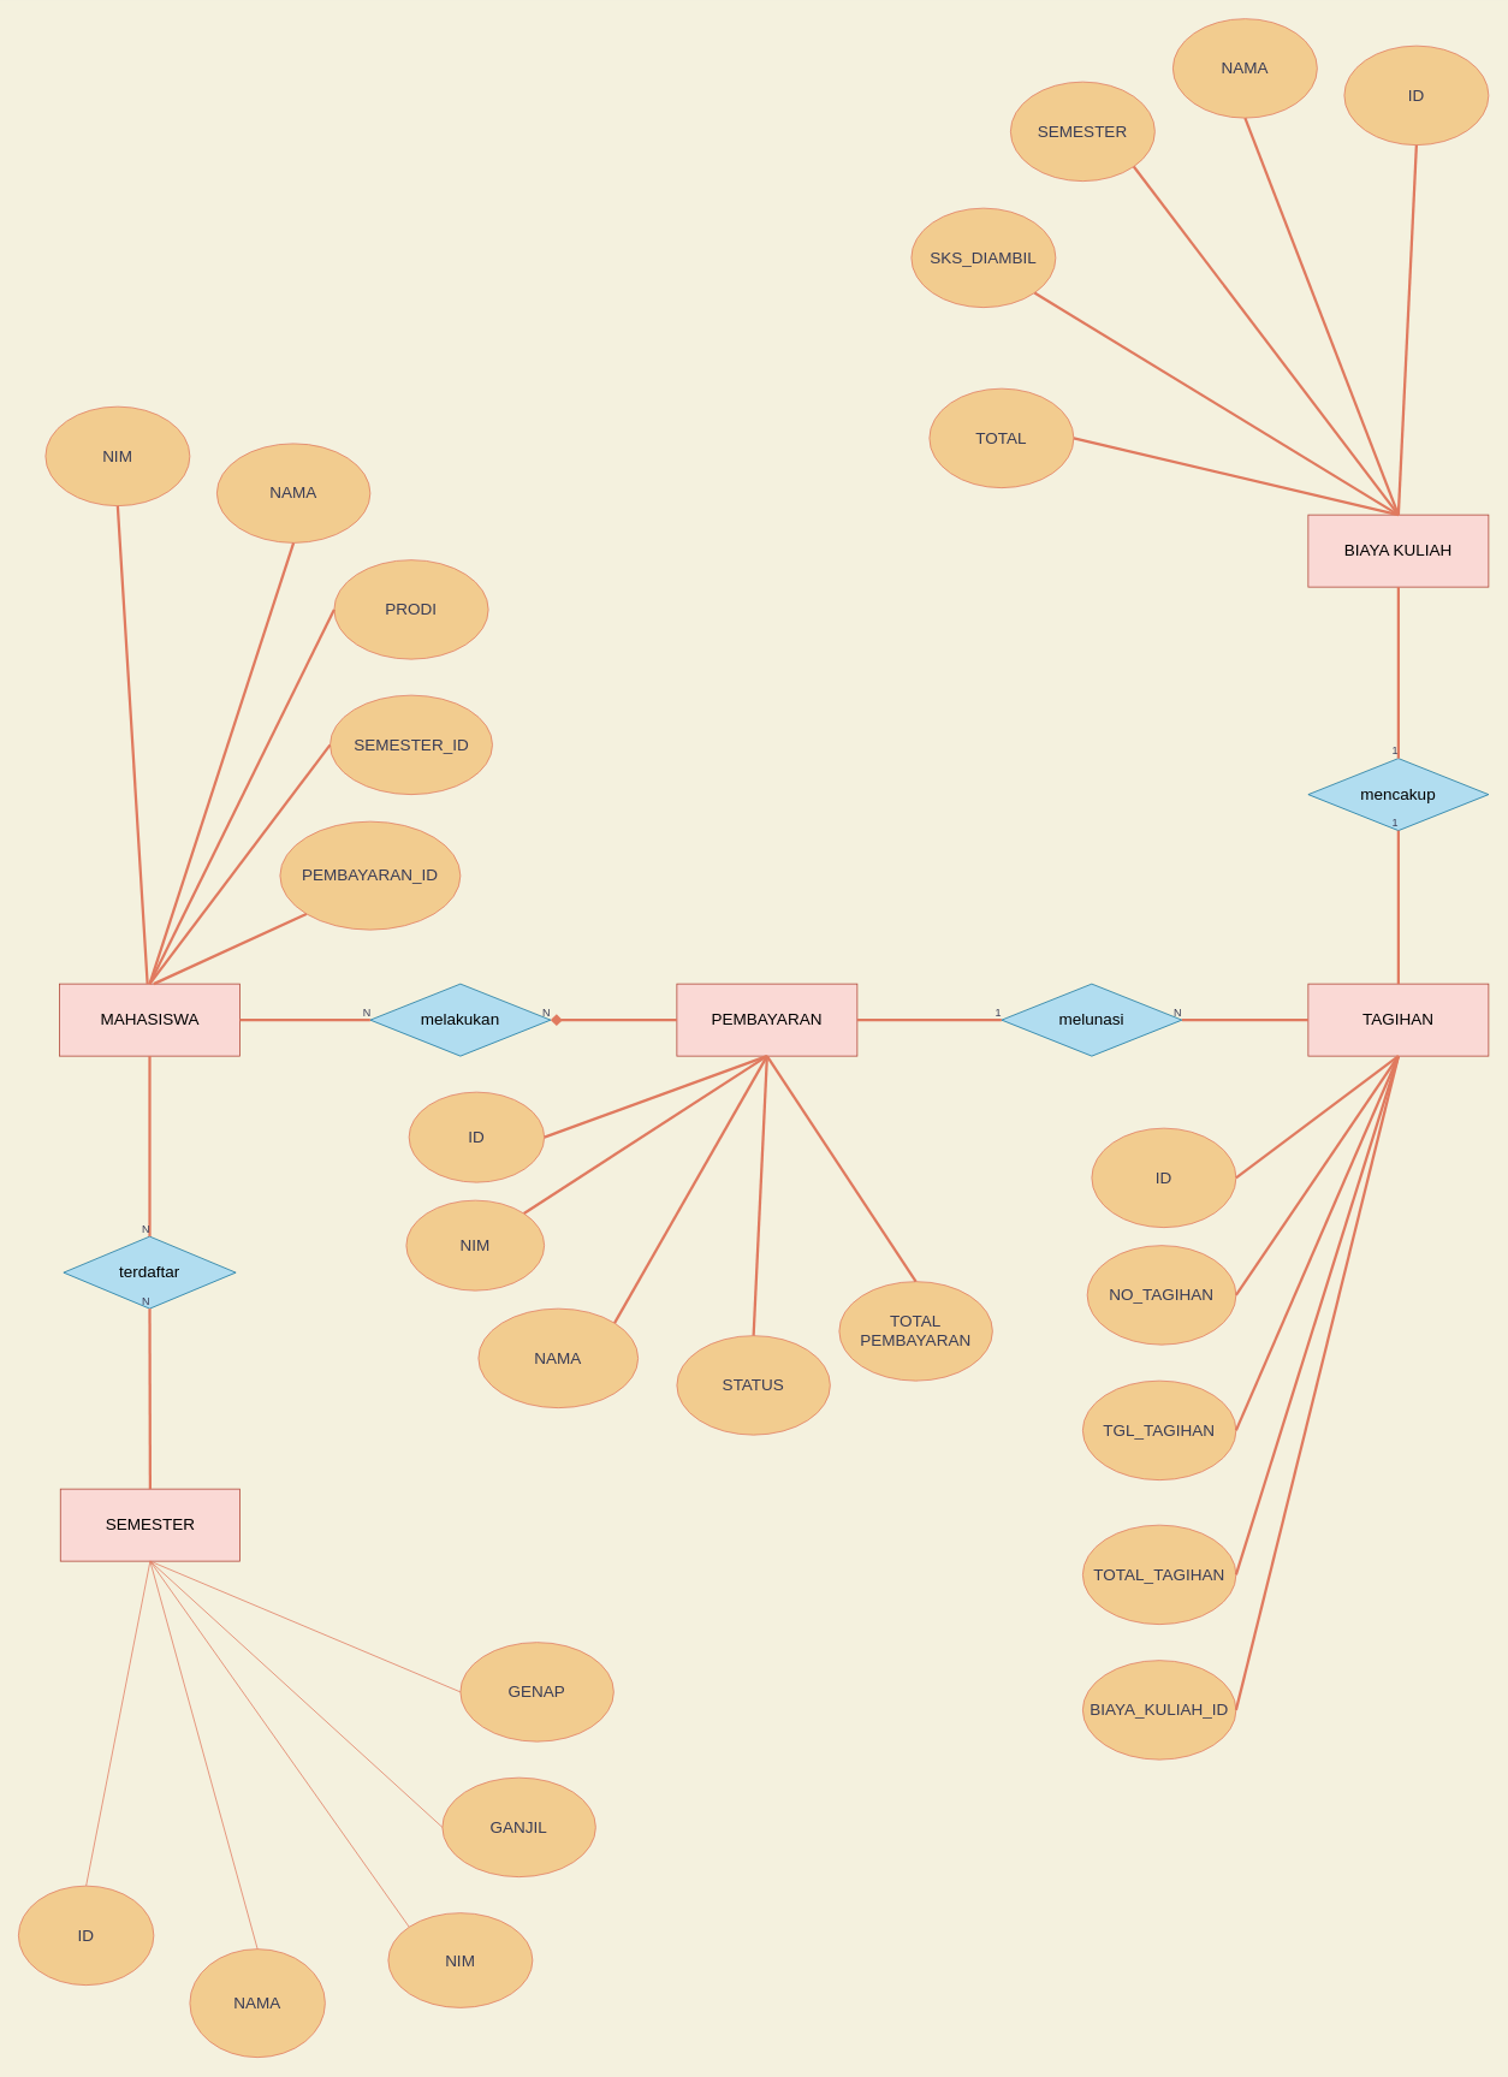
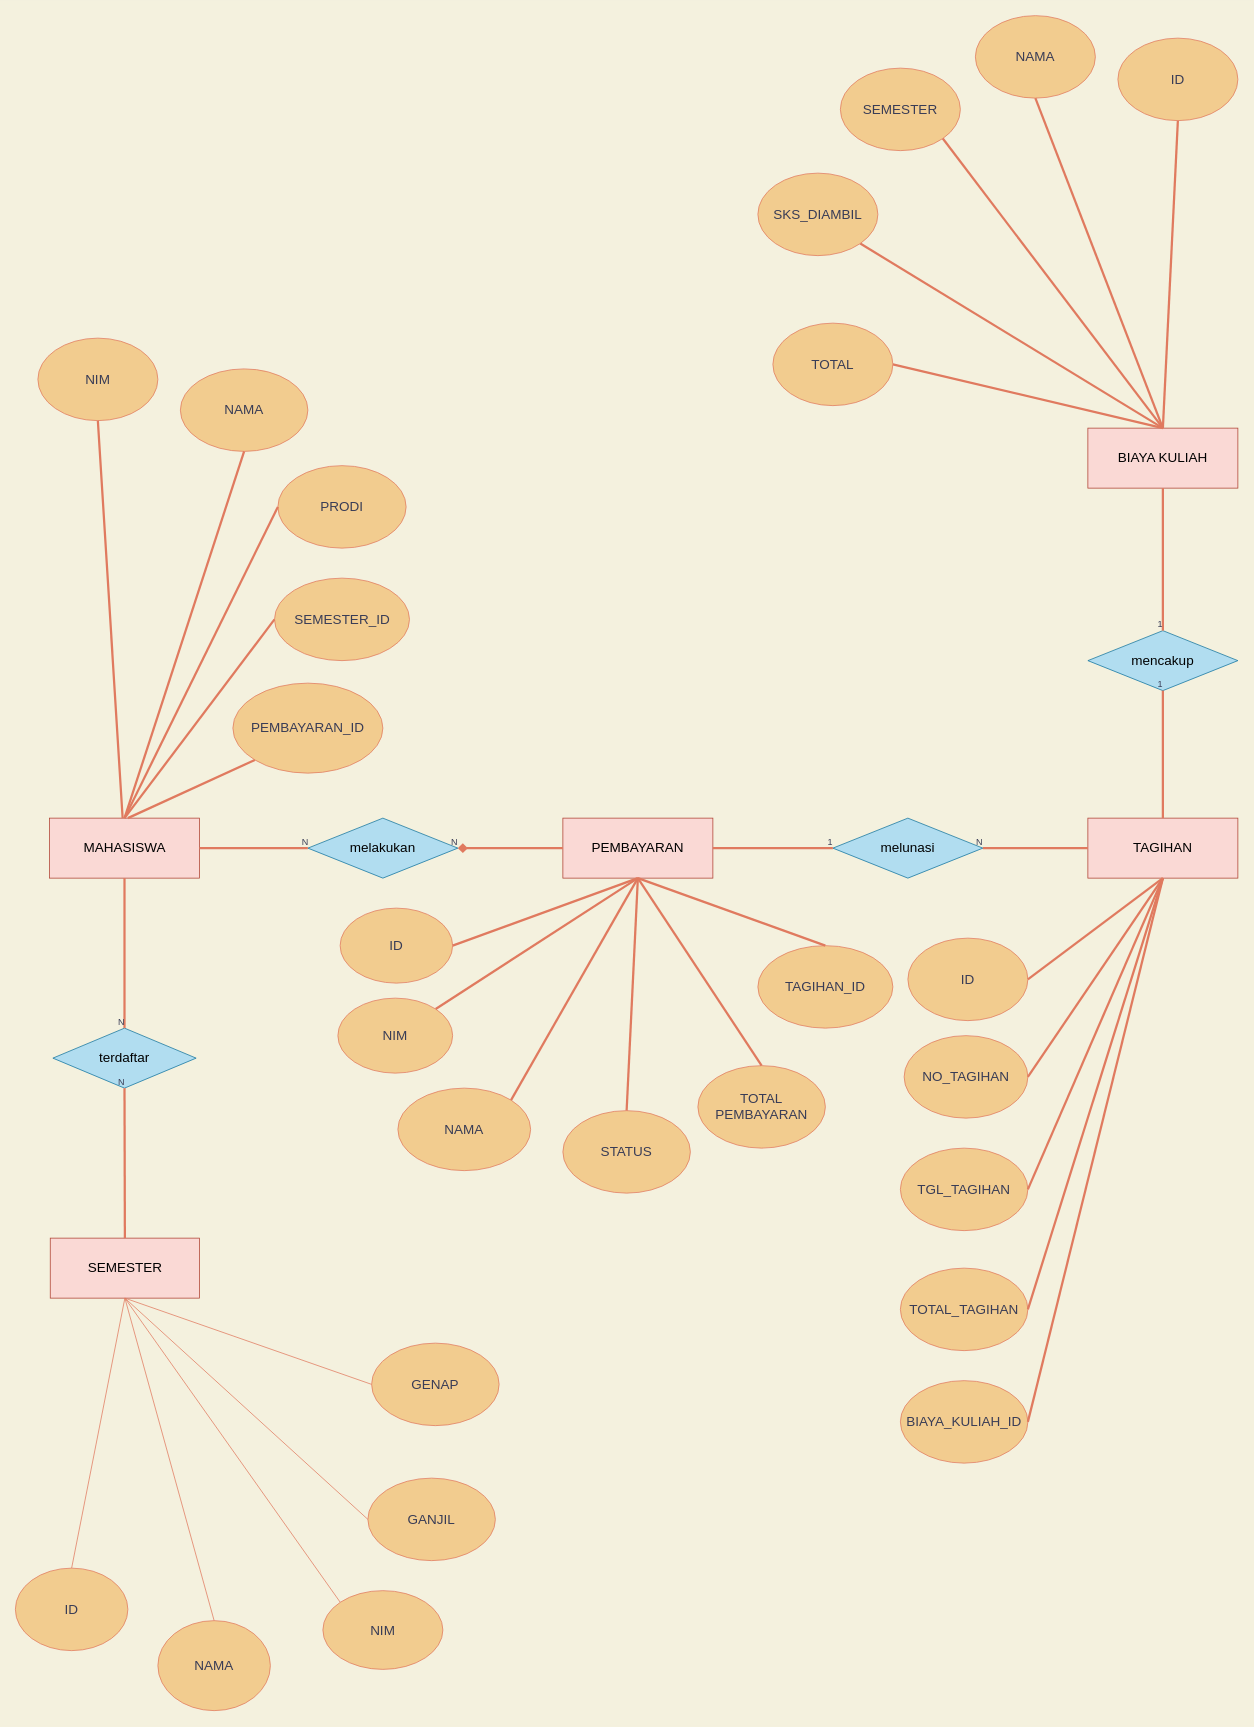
+ <mxCell id="58" value="" style="endArrow=none;html=1;rounded=0;strokeWidth=3;fontSize=18;exitX=0.5;exitY=1;exitDx=0;exitDy=0;entryX=0.5;entryY=0;entryDx=0;entryDy=0;labelBackgroundColor=#F4F1DE;strokeColor=#E07A5F;fontColor=#393C56;" edge="1" parent="1" source="14" target="51"><mxGeometry relative="1" as="geometry"><mxPoint x="860" y="1180" as="sourcePoint" /><mxPoint x="1025" y="1430" as="targetPoint" /></mxGeometry></mxCell>
+ <mxCell id="51" value="TAGIHAN_ID" style="ellipse;whiteSpace=wrap;html=1;fillColor=#F2CC8F;strokeColor=#E07A5F;fontSize=18;fontColor=#393C56;" vertex="1" parent="1"><mxGeometry x="1010" y="1260" width="180" height="110" as="geometry" /></mxCell>
- <mxCell id="62" value="GENAP" style="ellipse;whiteSpace=wrap;html=1;fillColor=#F2CC8F;strokeColor=#E07A5F;fontSize=18;fontColor=#393C56;" vertex="1" parent="1"><mxGeometry x="510" y="1820" width="170" height="110" as="geometry" /></mxCell>
+ <mxCell id="62" value="GENAP" style="ellipse;whiteSpace=wrap;html=1;fillColor=#F2CC8F;strokeColor=#E07A5F;fontSize=18;fontColor=#393C56;" vertex="1" parent="1"><mxGeometry x="495" y="1790" width="170" height="110" as="geometry" /></mxCell>
